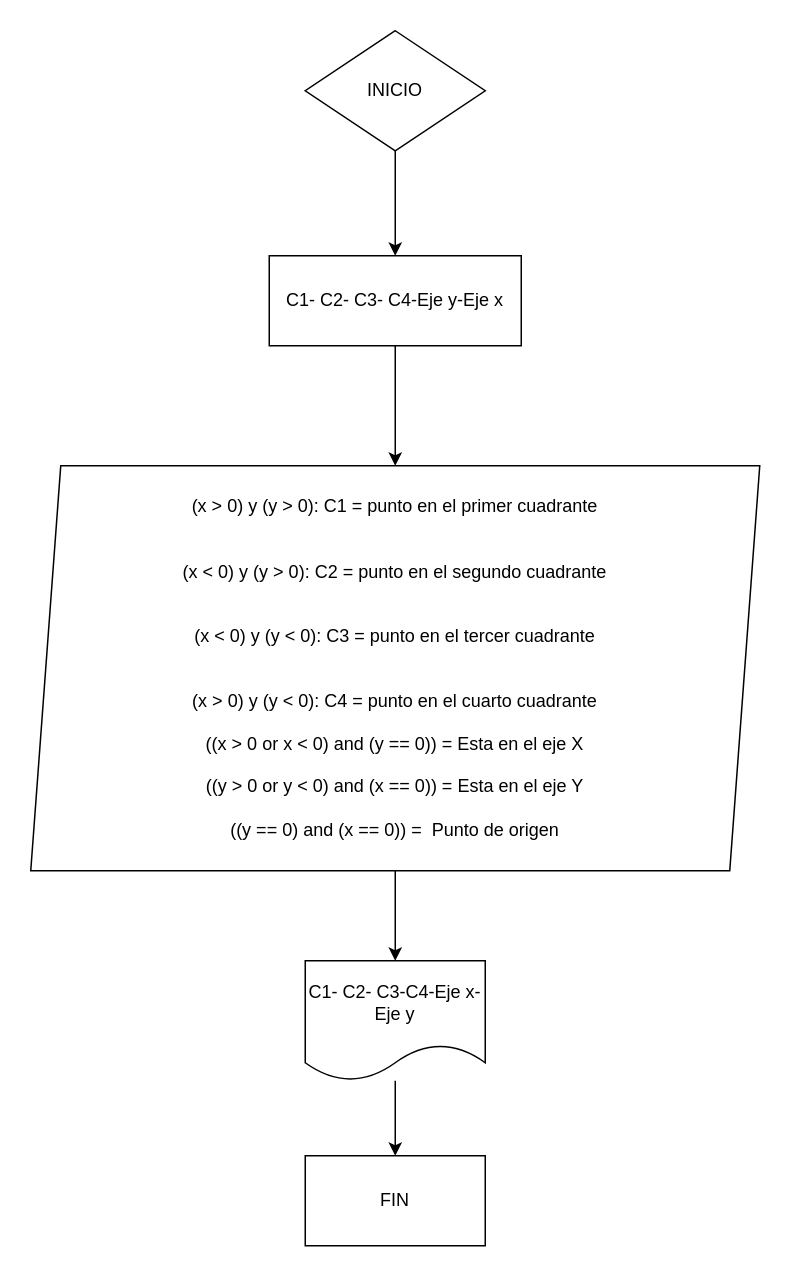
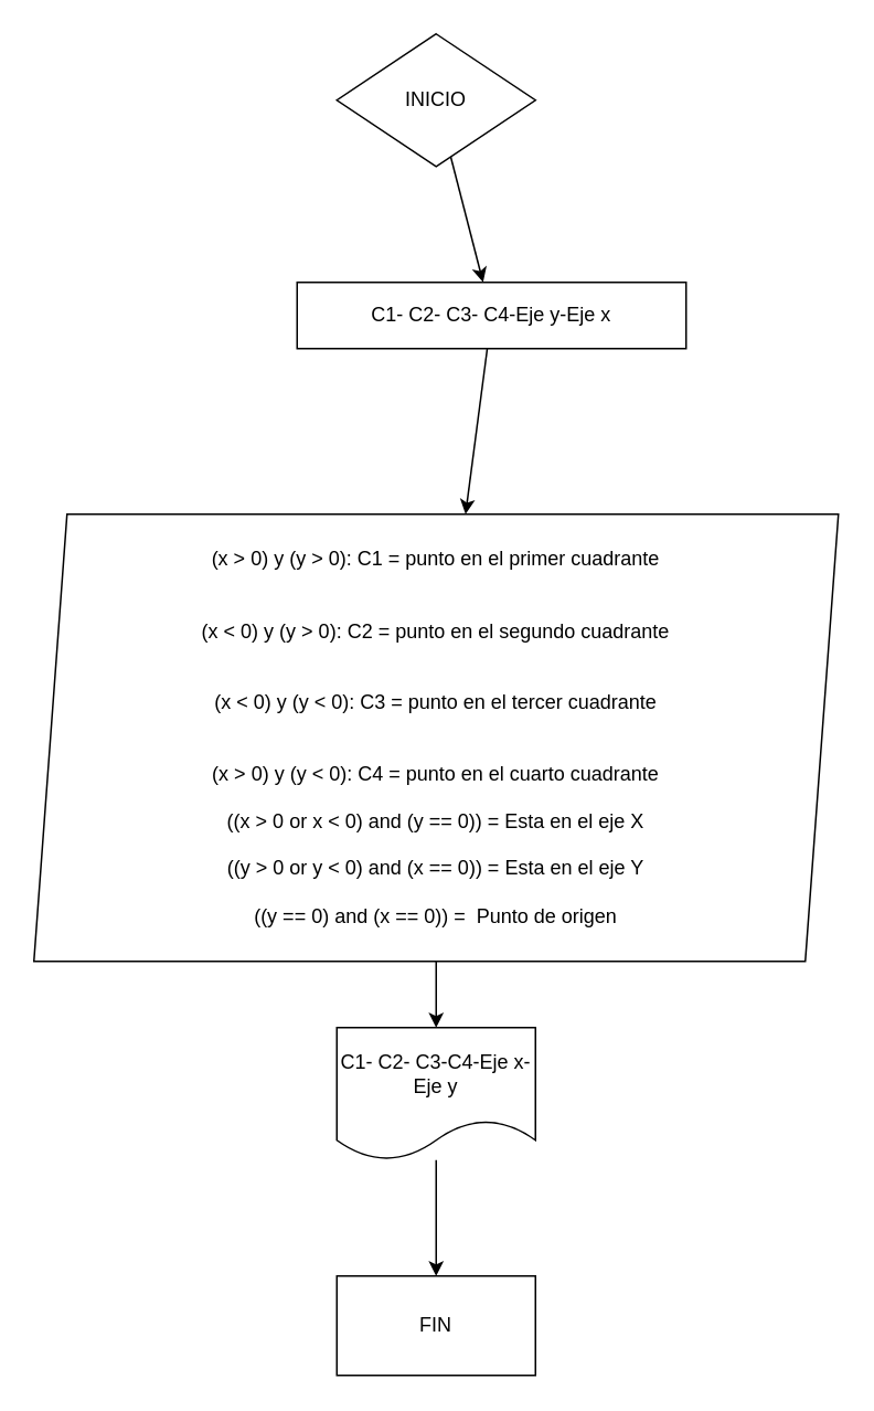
- <mxCell id="5" value="C1- C2- C3- C4-Eje y-Eje x" style="whiteSpace=wrap;html=1;" vertex="1" parent="1"><mxGeometry x="179" y="170" width="168" height="60" as="geometry" /></mxCell>
+ <mxCell id="5" value="C1- C2- C3- C4-Eje y-Eje x" style="whiteSpace=wrap;html=1;" vertex="1" parent="1"><mxGeometry x="179" y="170" width="235" height="40" as="geometry" /></mxCell>
- <mxCell id="9" value="C1- C2- C3-C4-Eje x- Eje y" style="shape=document;whiteSpace=wrap;html=1;boundedLbl=1;" vertex="1" parent="1"><mxGeometry x="203" y="640" width="120" height="80" as="geometry" /></mxCell>
+ <mxCell id="9" value="C1- C2- C3-C4-Eje x- Eje y" style="shape=document;whiteSpace=wrap;html=1;boundedLbl=1;" vertex="1" parent="1"><mxGeometry x="203" y="620" width="120" height="80" as="geometry" /></mxCell>
